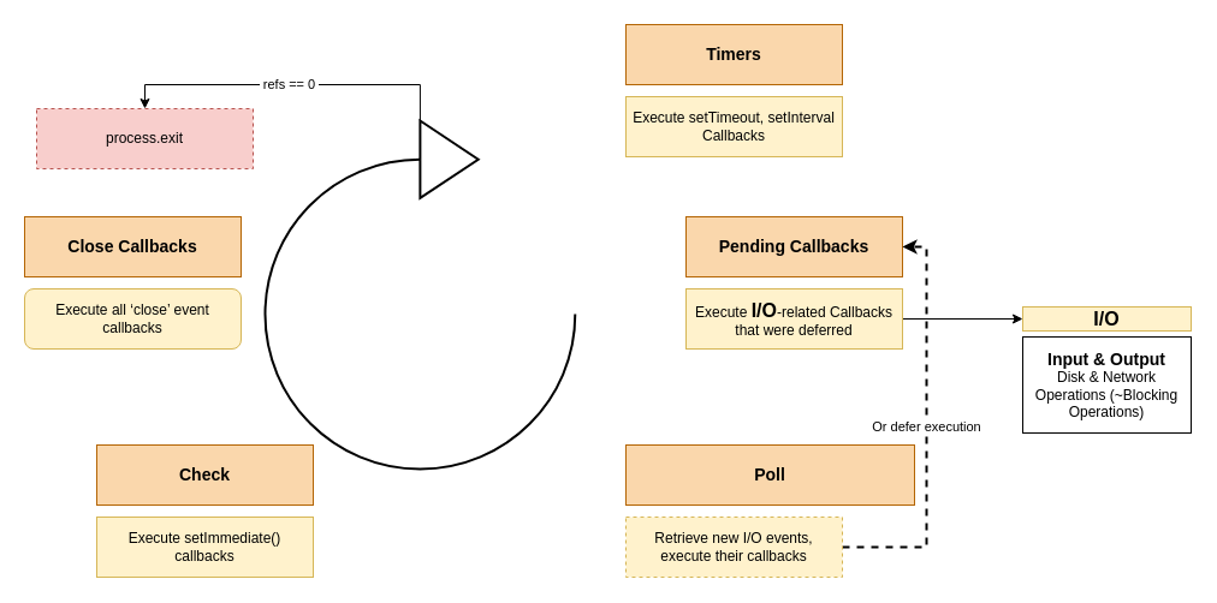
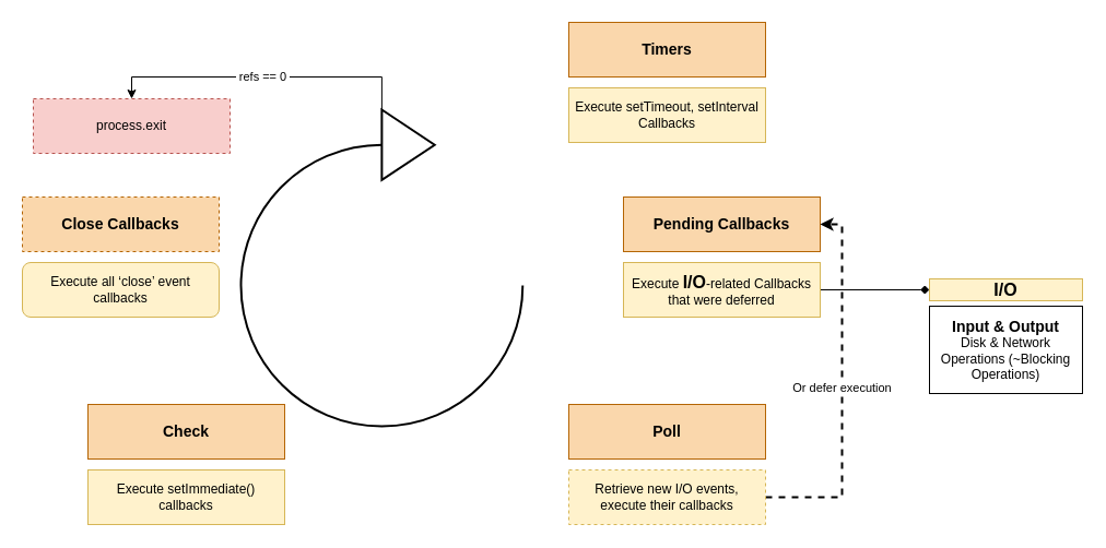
- <mxCell id="16" value="Close Callbacks" style="rounded=0;whiteSpace=wrap;html=1;fillColor=#fad7ac;strokeColor=#b46504;fontSize=14;fontStyle=1" vertex="1" parent="1"><mxGeometry x="20" y="180" width="180" height="50" as="geometry" /></mxCell>
+ <mxCell id="16" value="Close Callbacks" style="rounded=0;whiteSpace=wrap;html=1;fillColor=#fad7ac;strokeColor=#b46504;fontSize=14;fontStyle=1;dashed=1;" vertex="1" parent="1"><mxGeometry x="20" y="180" width="180" height="50" as="geometry" /></mxCell>
- <mxCell id="4" style="edgeStyle=orthogonalEdgeStyle;rounded=0;orthogonalLoop=1;jettySize=auto;html=1;entryX=0;entryY=0.5;entryDx=0;entryDy=0;" edge="1" parent="1" source="5" target="18"><mxGeometry relative="1" as="geometry" /></mxCell>
+ <mxCell id="4" style="edgeStyle=orthogonalEdgeStyle;rounded=0;orthogonalLoop=1;jettySize=auto;html=1;entryX=0;entryY=0.5;entryDx=0;entryDy=0;endArrow=diamond;" edge="1" parent="1" source="5" target="18"><mxGeometry relative="1" as="geometry" /></mxCell>
- <mxCell id="12" value="Poll" style="rounded=0;whiteSpace=wrap;html=1;fillColor=#fad7ac;strokeColor=#b46504;fontSize=14;fontStyle=1" vertex="1" parent="1"><mxGeometry x="520" y="370" width="240" height="50" as="geometry" /></mxCell>
+ <mxCell id="12" value="Poll" style="rounded=0;whiteSpace=wrap;html=1;fillColor=#fad7ac;strokeColor=#b46504;fontSize=14;fontStyle=1" vertex="1" parent="1"><mxGeometry x="520" y="370" width="180" height="50" as="geometry" /></mxCell>
